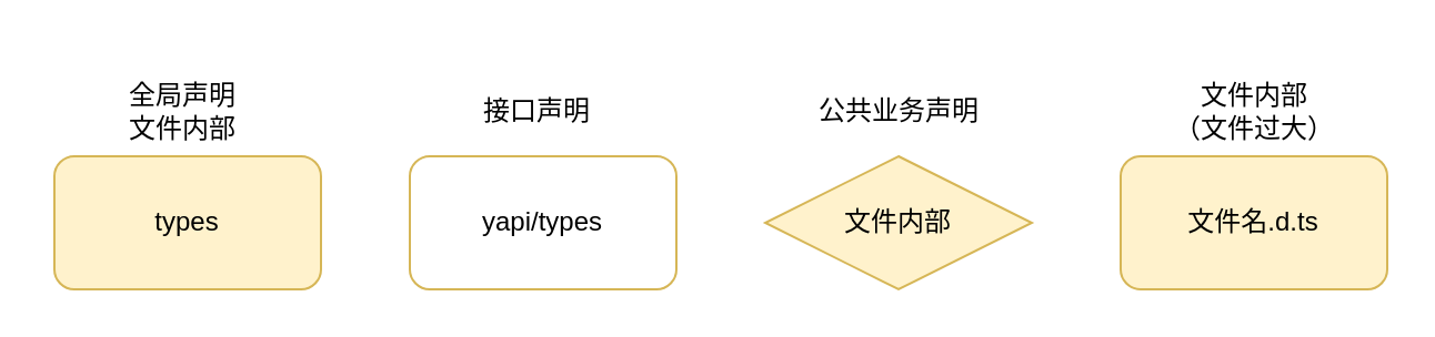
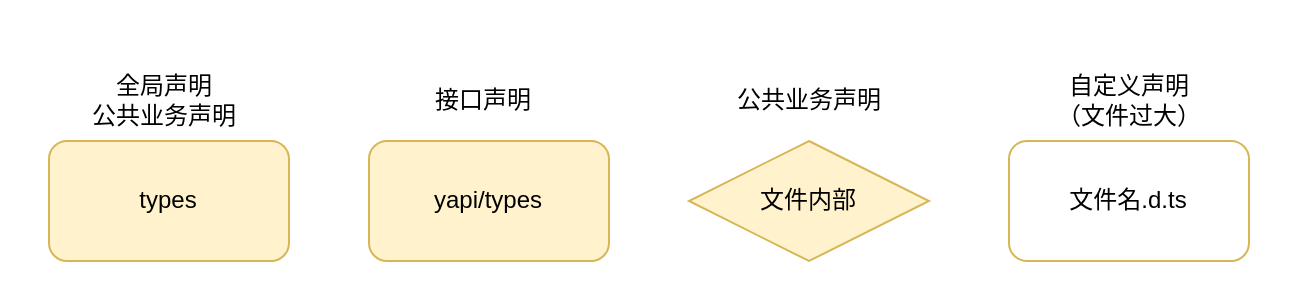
- <mxCell id="6" value="全局声明 &lt;br&gt;文件内部" style="text;html=1;strokeColor=none;fillColor=none;align=center;verticalAlign=middle;whiteSpace=wrap;rounded=0;" vertex="1" parent="1"><mxGeometry x="20" y="20" width="124" height="60" as="geometry" /></mxCell>
+ <mxCell id="6" value="全局声明 &lt;br&gt;公共业务声明" style="text;html=1;strokeColor=none;fillColor=none;align=center;verticalAlign=middle;whiteSpace=wrap;rounded=0;" vertex="1" parent="1"><mxGeometry x="20" y="20" width="124" height="60" as="geometry" /></mxCell>
- <mxCell id="9" value="文件内部&lt;br&gt;（文件过大）" style="text;html=1;align=center;verticalAlign=middle;resizable=0;points=[];autosize=1;" vertex="1" parent="1"><mxGeometry x="519" y="35" width="90" height="30" as="geometry" /></mxCell>
+ <mxCell id="9" value="自定义声明&lt;br&gt;（文件过大）" style="text;html=1;align=center;verticalAlign=middle;resizable=0;points=[];autosize=1;" vertex="1" parent="1"><mxGeometry x="519" y="35" width="90" height="30" as="geometry" /></mxCell>
- <mxCell id="5" value="yapi/types" style="rounded=1;whiteSpace=wrap;html=1;fillColor=#ffffff;strokeColor=#d6b656;" vertex="1" parent="1"><mxGeometry x="184" y="70" width="120" height="60" as="geometry" /></mxCell>
+ <mxCell id="5" value="yapi/types" style="rounded=1;whiteSpace=wrap;html=1;fillColor=#fff2cc;strokeColor=#d6b656;" vertex="1" parent="1"><mxGeometry x="184" y="70" width="120" height="60" as="geometry" /></mxCell>
- <mxCell id="3" value="文件名.d.ts" style="rounded=1;whiteSpace=wrap;html=1;fillColor=#fff2cc;strokeColor=#d6b656;" vertex="1" parent="1"><mxGeometry x="504" y="70" width="120" height="60" as="geometry" /></mxCell>
+ <mxCell id="3" value="文件名.d.ts" style="rounded=1;whiteSpace=wrap;html=1;fillColor=#ffffff;strokeColor=#d6b656;" vertex="1" parent="1"><mxGeometry x="504" y="70" width="120" height="60" as="geometry" /></mxCell>
